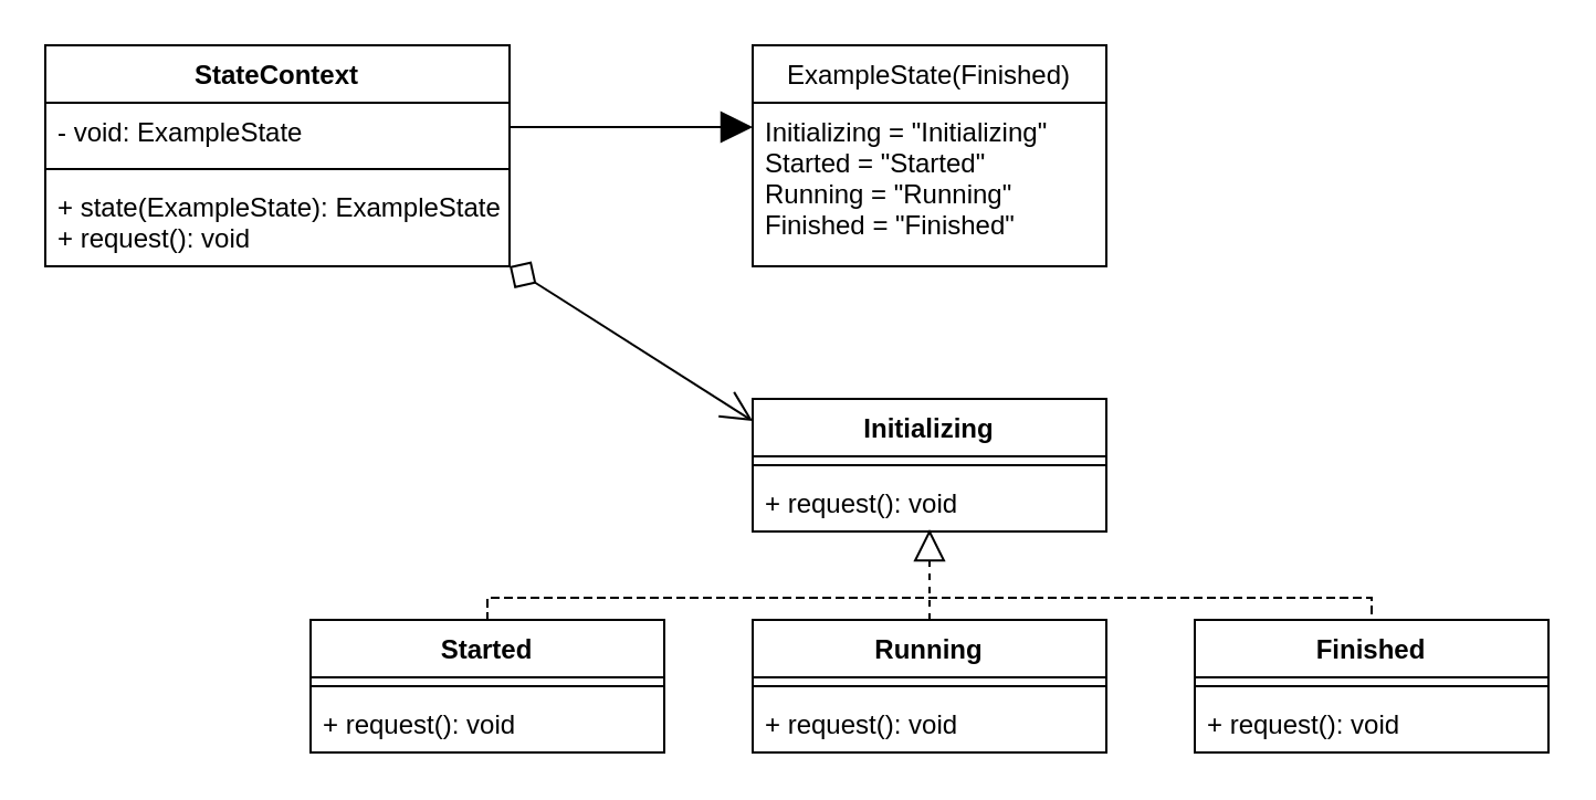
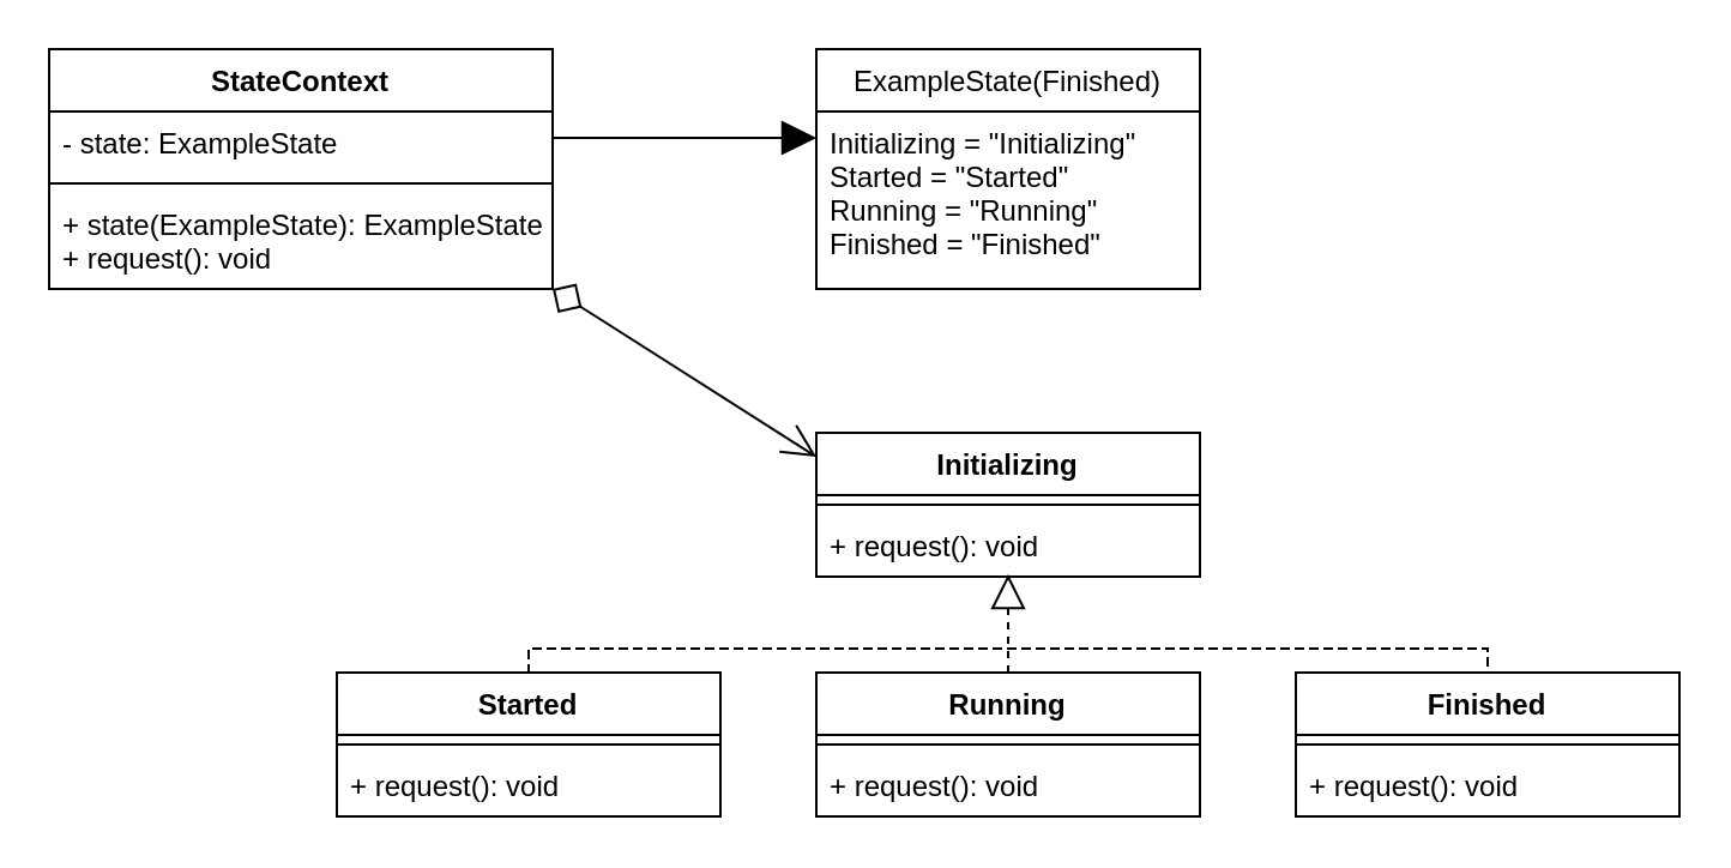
- <mxCell id="3" value="- void: ExampleState" style="text;strokeColor=none;fillColor=none;align=left;verticalAlign=top;spacingLeft=4;spacingRight=4;overflow=hidden;rotatable=0;points=[[0,0.5],[1,0.5]];portConstraint=eastwest;" parent="2" vertex="1"><mxGeometry y="26" width="210" height="26" as="geometry" /></mxCell>
+ <mxCell id="3" value="- state: ExampleState" style="text;strokeColor=none;fillColor=none;align=left;verticalAlign=top;spacingLeft=4;spacingRight=4;overflow=hidden;rotatable=0;points=[[0,0.5],[1,0.5]];portConstraint=eastwest;" parent="2" vertex="1"><mxGeometry y="26" width="210" height="26" as="geometry" /></mxCell>
